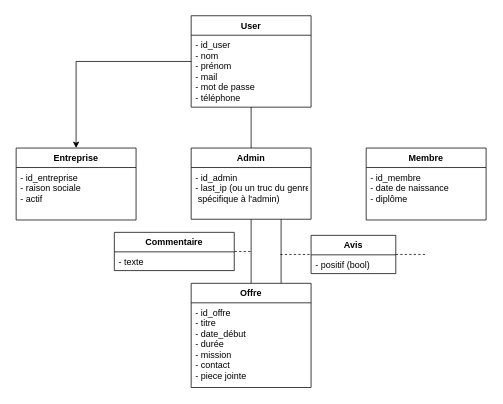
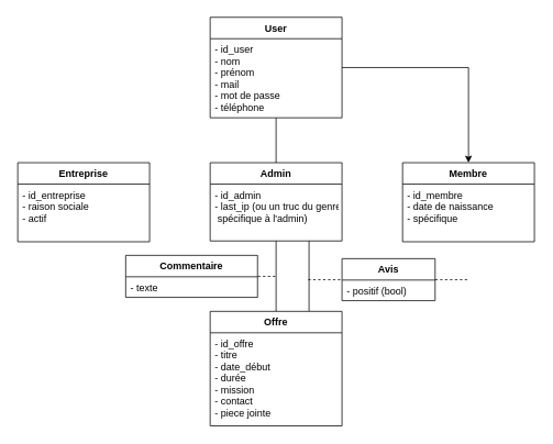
- <mxCell id="2" value="" style="edgeStyle=orthogonalEdgeStyle;rounded=0;orthogonalLoop=1;jettySize=auto;html=1;" edge="1" parent="1" source="5" target="13"><mxGeometry relative="1" as="geometry" /></mxCell>
+ <mxCell id="3" value="" style="edgeStyle=orthogonalEdgeStyle;rounded=0;orthogonalLoop=1;jettySize=auto;html=1;" edge="1" parent="1" source="5" target="11"><mxGeometry relative="1" as="geometry" /></mxCell>
- <mxCell id="12" value="- id_membre&#10;- date de naissance&#10;- diplôme" style="text;strokeColor=none;fillColor=none;align=left;verticalAlign=top;spacingLeft=4;spacingRight=4;overflow=hidden;rotatable=0;points=[[0,0.5],[1,0.5]];portConstraint=eastwest;" vertex="1" parent="11"><mxGeometry y="26" width="160" height="70" as="geometry" /></mxCell>
+ <mxCell id="12" value="- id_membre&#10;- date de naissance&#10;- spécifique" style="text;strokeColor=none;fillColor=none;align=left;verticalAlign=top;spacingLeft=4;spacingRight=4;overflow=hidden;rotatable=0;points=[[0,0.5],[1,0.5]];portConstraint=eastwest;" vertex="1" parent="11"><mxGeometry y="26" width="160" height="70" as="geometry" /></mxCell>
